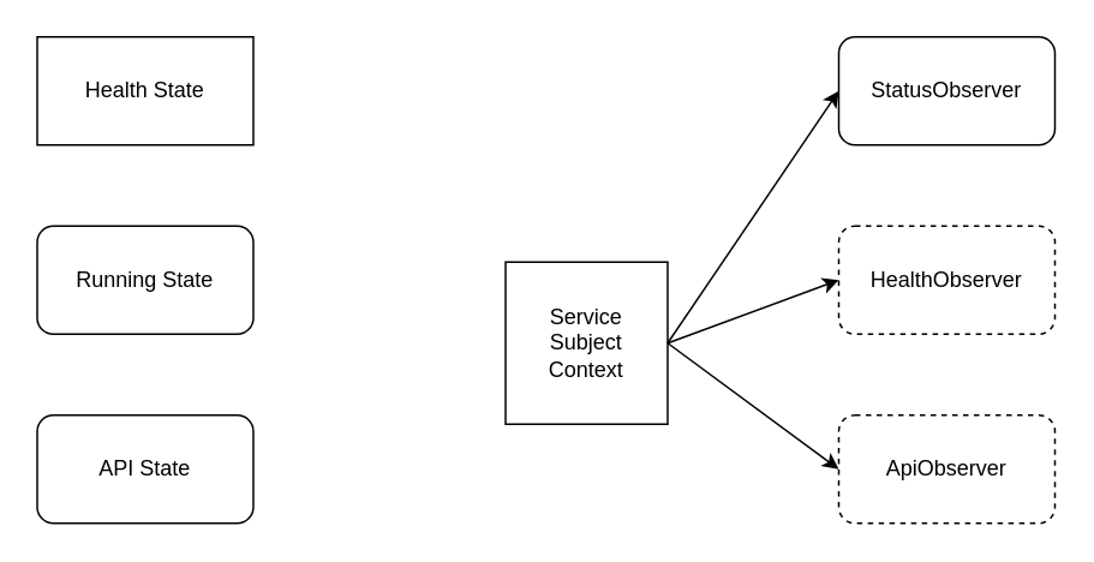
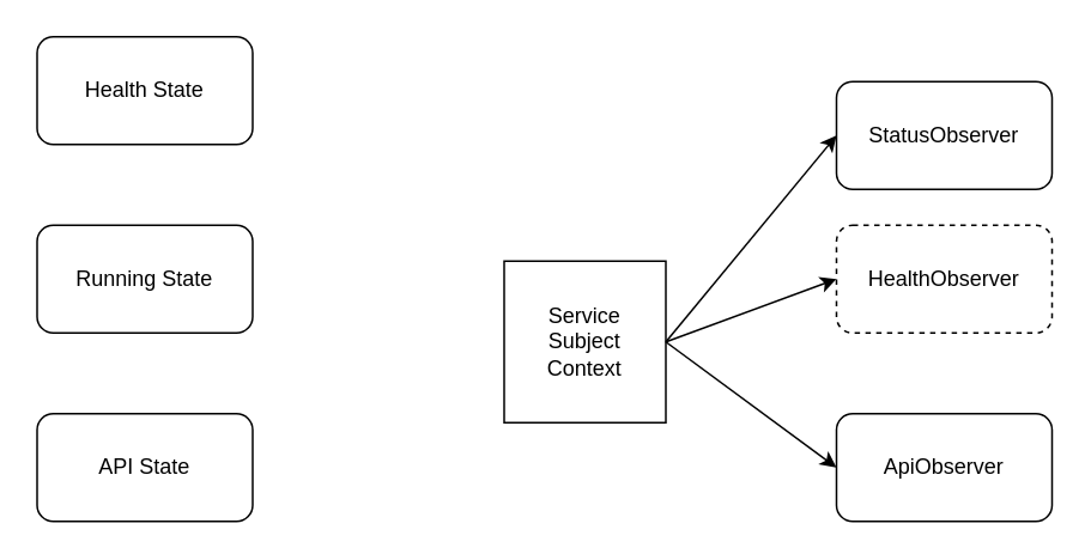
- <mxCell id="9" value="Health State" style="whiteSpace=wrap;html=1;rounded=0;" vertex="1" parent="1"><mxGeometry x="20" y="20" width="120" height="60" as="geometry" /></mxCell>
+ <mxCell id="9" value="Health State" style="rounded=1;whiteSpace=wrap;html=1;" vertex="1" parent="1"><mxGeometry x="20" y="20" width="120" height="60" as="geometry" /></mxCell>
- <mxCell id="4" value="StatusObserver" style="rounded=1;whiteSpace=wrap;html=1;" vertex="1" parent="1"><mxGeometry x="465" y="20" width="120" height="60" as="geometry" /></mxCell>
+ <mxCell id="4" value="StatusObserver" style="rounded=1;whiteSpace=wrap;html=1;" vertex="1" parent="1"><mxGeometry x="465" y="45" width="120" height="60" as="geometry" /></mxCell>
- <mxCell id="7" value="ApiObserver" style="rounded=1;whiteSpace=wrap;html=1;dashed=1;" vertex="1" parent="1"><mxGeometry x="465" y="230" width="120" height="60" as="geometry" /></mxCell>
+ <mxCell id="7" value="ApiObserver" style="rounded=1;whiteSpace=wrap;html=1;" vertex="1" parent="1"><mxGeometry x="465" y="230" width="120" height="60" as="geometry" /></mxCell>
